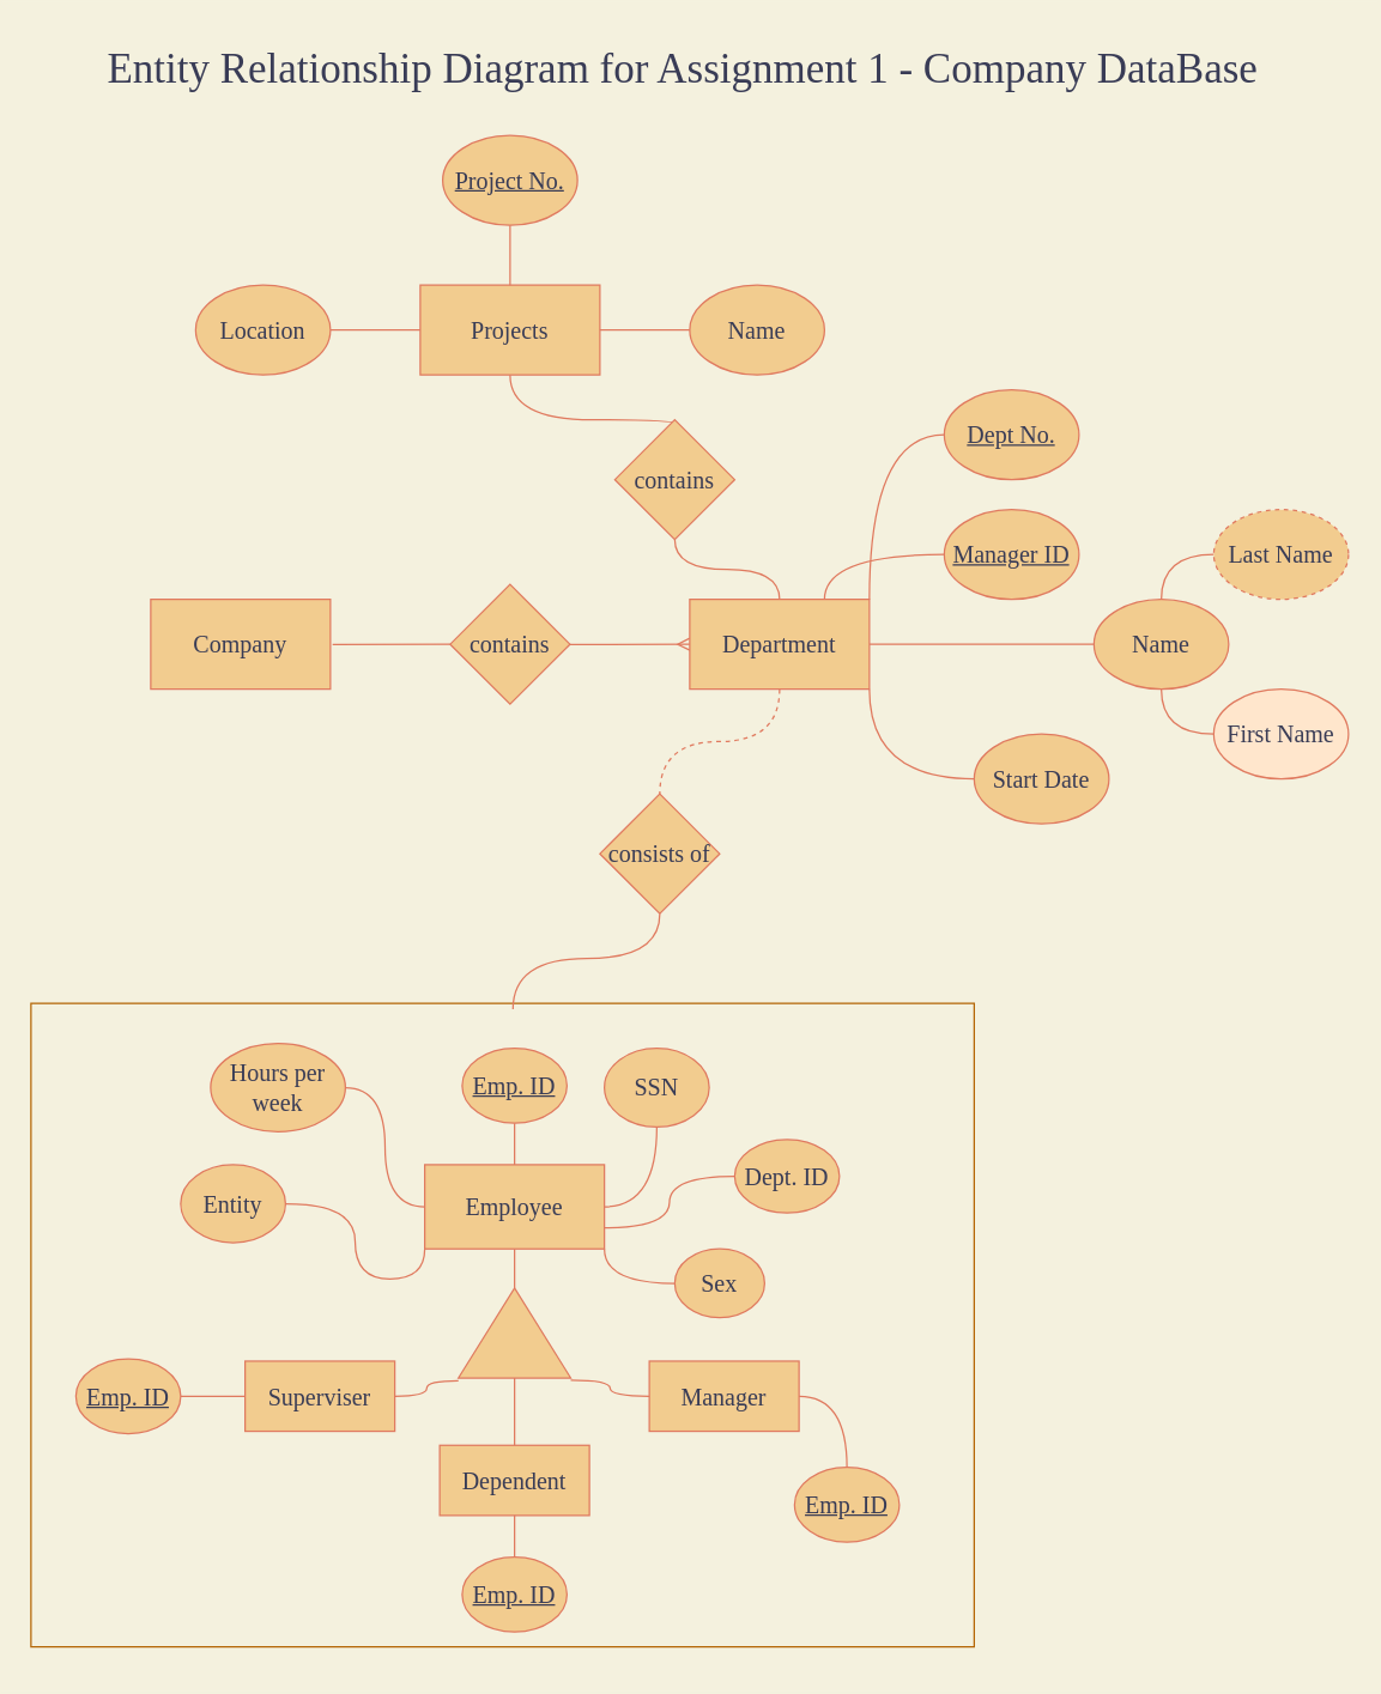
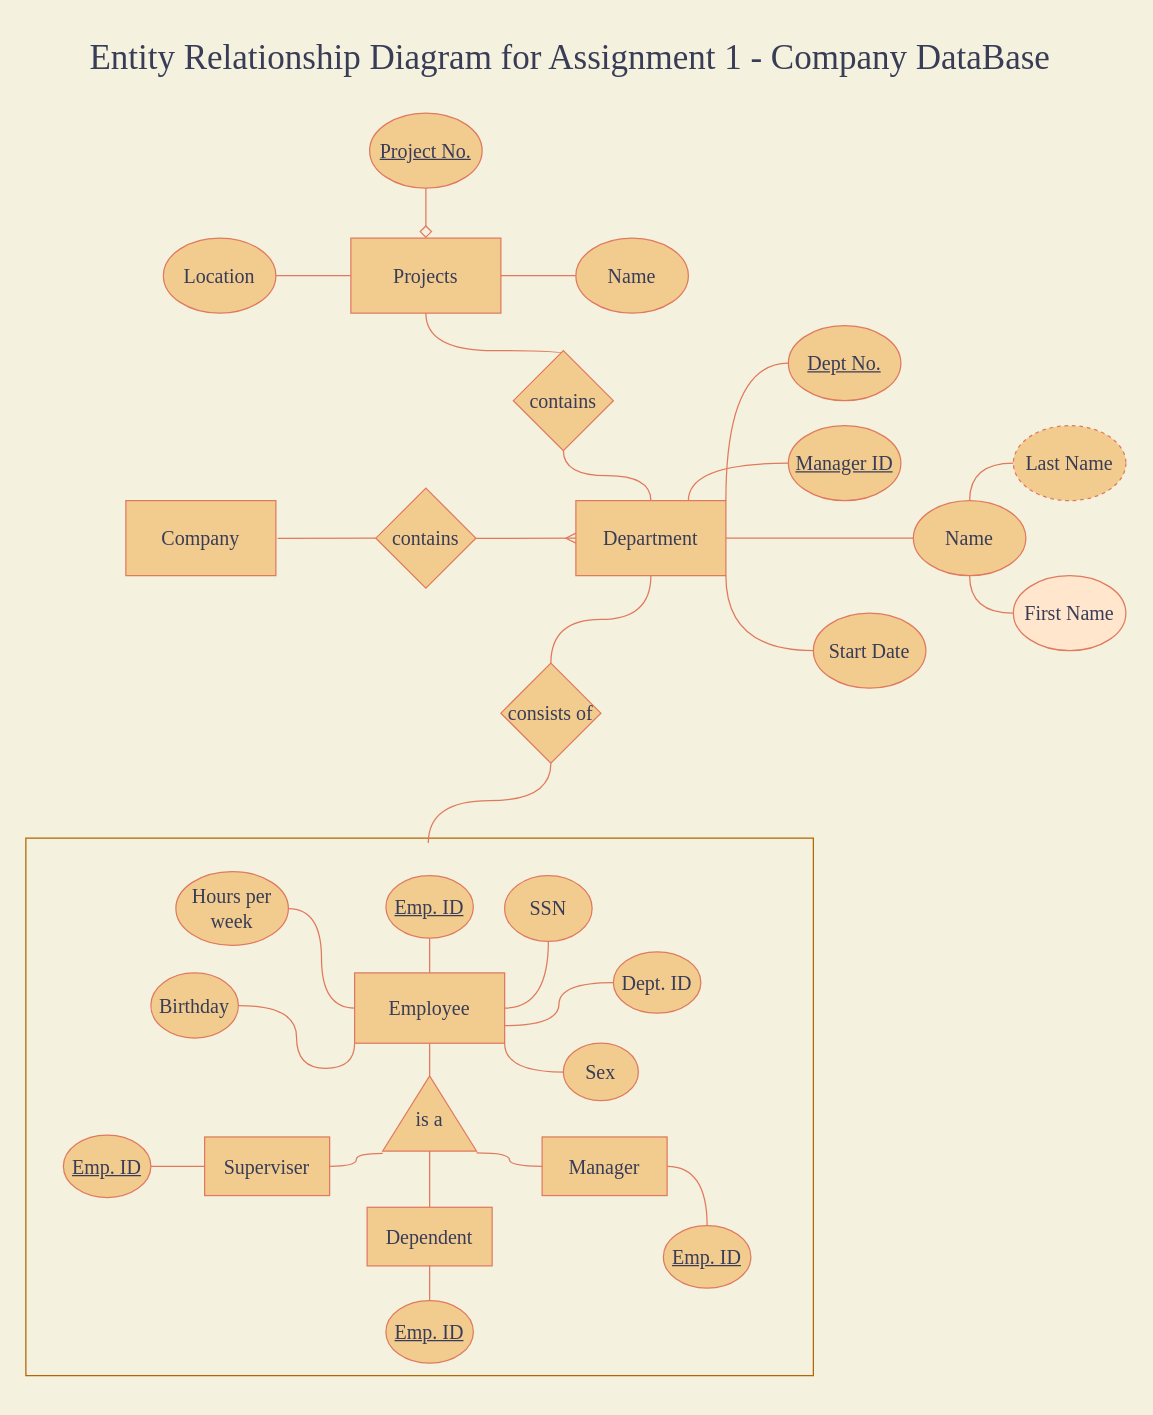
- <mxCell id="46" style="edgeStyle=orthogonalEdgeStyle;rounded=0;jumpStyle=none;orthogonalLoop=1;jettySize=auto;html=1;entryX=0.5;entryY=0;entryDx=0;entryDy=0;strokeColor=#E07A5F;strokeWidth=1;startArrow=none;startFill=0;endArrow=none;endFill=0;startSize=0;endSize=8;sourcePerimeterSpacing=0;targetPerimeterSpacing=0;curved=1;labelBackgroundColor=#F4F1DE;fontColor=#393C56;fontFamily=Product Sans;fontSource=https%3A%2F%2Ffonts.googleapis.com%2Fcss%3Ffamily%3DProduct%2BSans;fontSize=16;" edge="1" parent="1" source="47" target="9"><mxGeometry relative="1" as="geometry" /></mxCell>
+ <mxCell id="46" style="edgeStyle=orthogonalEdgeStyle;rounded=0;jumpStyle=none;orthogonalLoop=1;jettySize=auto;html=1;entryX=0.5;entryY=0;entryDx=0;entryDy=0;strokeColor=#E07A5F;strokeWidth=1;startArrow=none;startFill=0;endArrow=diamond;endFill=0;startSize=0;endSize=8;sourcePerimeterSpacing=0;targetPerimeterSpacing=0;curved=1;labelBackgroundColor=#F4F1DE;fontColor=#393C56;fontFamily=Product Sans;fontSource=https%3A%2F%2Ffonts.googleapis.com%2Fcss%3Ffamily%3DProduct%2BSans;fontSize=16;" edge="1" parent="1" source="47" target="9"><mxGeometry relative="1" as="geometry" /></mxCell>
- <mxCell id="6" style="edgeStyle=orthogonalEdgeStyle;rounded=0;orthogonalLoop=1;jettySize=auto;html=1;entryX=0.5;entryY=0;entryDx=0;entryDy=0;strokeColor=#E07A5F;endArrow=none;endFill=0;sourcePerimeterSpacing=8;targetPerimeterSpacing=8;exitX=0.5;exitY=1;exitDx=0;exitDy=0;curved=1;labelBackgroundColor=#F4F1DE;fontColor=#393C56;fontFamily=Product Sans;fontSource=https%3A%2F%2Ffonts.googleapis.com%2Fcss%3Ffamily%3DProduct%2BSans;fontSize=16;dashed=1;" edge="1" parent="1" source="8" target="42"><mxGeometry relative="1" as="geometry" /></mxCell>
+ <mxCell id="6" style="edgeStyle=orthogonalEdgeStyle;rounded=0;orthogonalLoop=1;jettySize=auto;html=1;entryX=0.5;entryY=0;entryDx=0;entryDy=0;strokeColor=#E07A5F;endArrow=none;endFill=0;sourcePerimeterSpacing=8;targetPerimeterSpacing=8;exitX=0.5;exitY=1;exitDx=0;exitDy=0;curved=1;labelBackgroundColor=#F4F1DE;fontColor=#393C56;fontFamily=Product Sans;fontSource=https%3A%2F%2Ffonts.googleapis.com%2Fcss%3Ffamily%3DProduct%2BSans;fontSize=16;" edge="1" parent="1" source="8" target="42"><mxGeometry relative="1" as="geometry" /></mxCell>
- <mxCell id="36" value="Entity" style="ellipse;whiteSpace=wrap;html=1;hachureGap=4;rounded=0;fillColor=#F2CC8F;strokeColor=#E07A5F;fontColor=#393C56;fontFamily=Product Sans;fontSource=https%3A%2F%2Ffonts.googleapis.com%2Fcss%3Ffamily%3DProduct%2BSans;fontSize=16;" vertex="1" parent="10"><mxGeometry x="80" y="87.82" width="70" height="52.18" as="geometry" /></mxCell>
+ <mxCell id="36" value="Birthday" style="ellipse;whiteSpace=wrap;html=1;hachureGap=4;rounded=0;fillColor=#F2CC8F;strokeColor=#E07A5F;fontColor=#393C56;fontFamily=Product Sans;fontSource=https%3A%2F%2Ffonts.googleapis.com%2Fcss%3Ffamily%3DProduct%2BSans;fontSize=16;" vertex="1" parent="10"><mxGeometry x="80" y="87.82" width="70" height="52.18" as="geometry" /></mxCell>
+ <mxCell id="19" value="is a" style="text;strokeColor=none;fillColor=none;html=1;align=center;verticalAlign=middle;whiteSpace=wrap;rounded=0;hachureGap=4;fontColor=#393C56;fontFamily=Product Sans;fontSource=https%3A%2F%2Ffonts.googleapis.com%2Fcss%3Ffamily%3DProduct%2BSans;fontSize=16;" vertex="1" parent="17"><mxGeometry x="10" y="18.75" width="60.0" height="28.125" as="geometry" /></mxCell>
